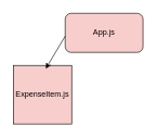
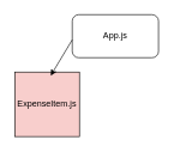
- <mxCell id="2" value="App.js" style="rounded=1;whiteSpace=wrap;html=1;fillColor=#f8cecc;" vertex="1" parent="1"><mxGeometry x="100" y="20" width="120" height="60" as="geometry" /></mxCell>
+ <mxCell id="2" value="App.js" style="rounded=1;whiteSpace=wrap;html=1;" vertex="1" parent="1"><mxGeometry x="100" y="20" width="120" height="60" as="geometry" /></mxCell>
